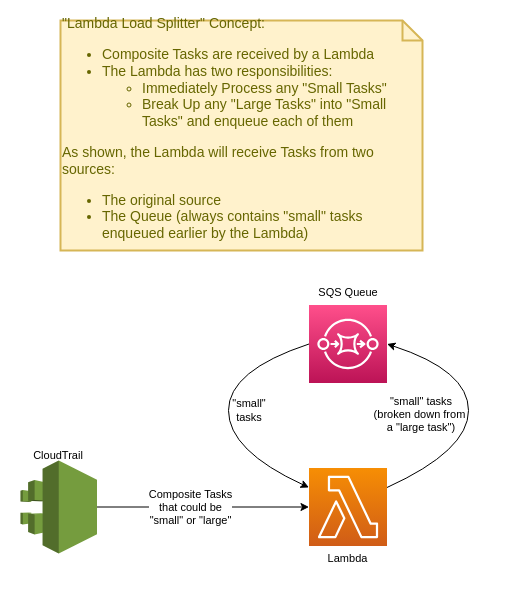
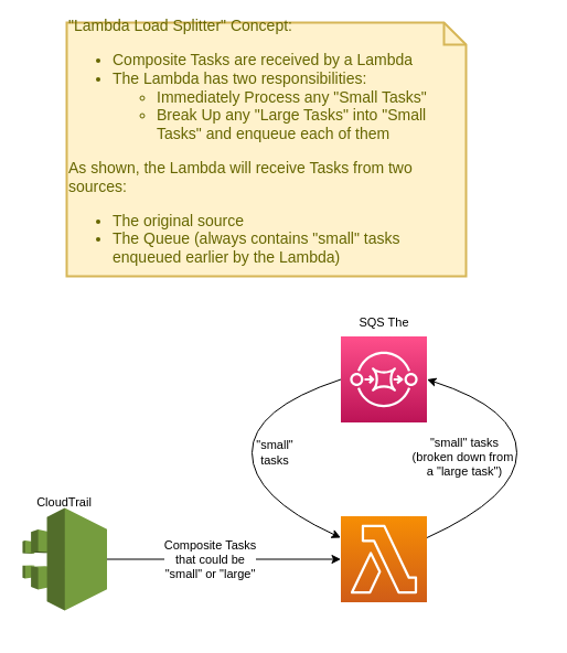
- <mxCell id="6" value="&lt;div style=&quot;font-size: 11px&quot;&gt;SQS Queue&lt;/div&gt;" style="rounded=0;whiteSpace=wrap;html=1;fillColor=none;strokeColor=none;" parent="4" vertex="1"><mxGeometry x="4" width="70" height="24.5" as="geometry" /></mxCell>
+ <mxCell id="6" value="&lt;div style=&quot;font-size: 11px&quot;&gt;SQS The&lt;/div&gt;" style="rounded=0;whiteSpace=wrap;html=1;fillColor=none;strokeColor=none;" parent="4" vertex="1"><mxGeometry x="4" width="70" height="24.5" as="geometry" /></mxCell>
- <mxCell id="17" value="&lt;div style=&quot;font-size: 11px&quot;&gt;Lambda&lt;/div&gt;" style="rounded=0;whiteSpace=wrap;html=1;fillColor=none;strokeColor=none;" parent="15" vertex="1"><mxGeometry x="8.5" y="78" width="61" height="24.5" as="geometry" /></mxCell>
